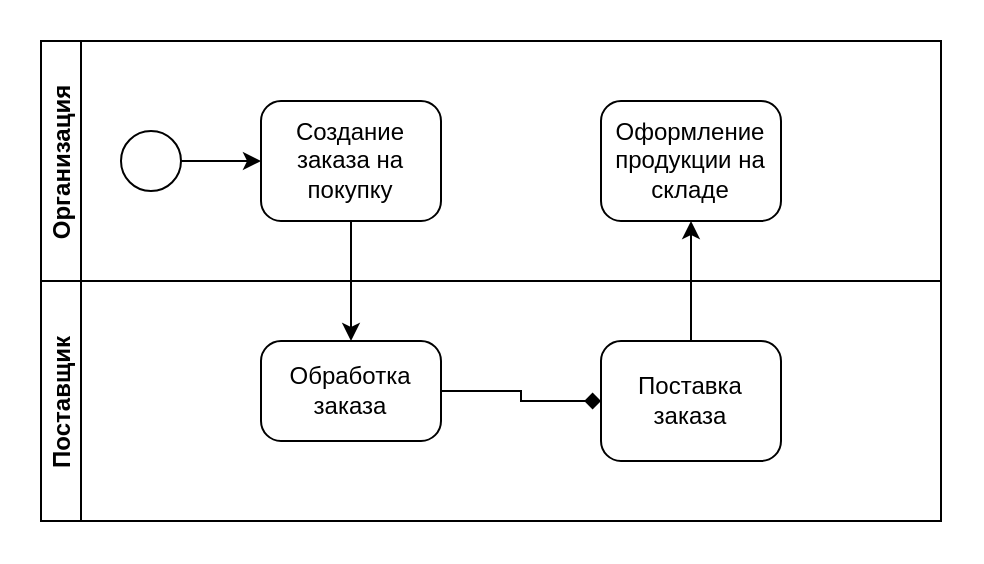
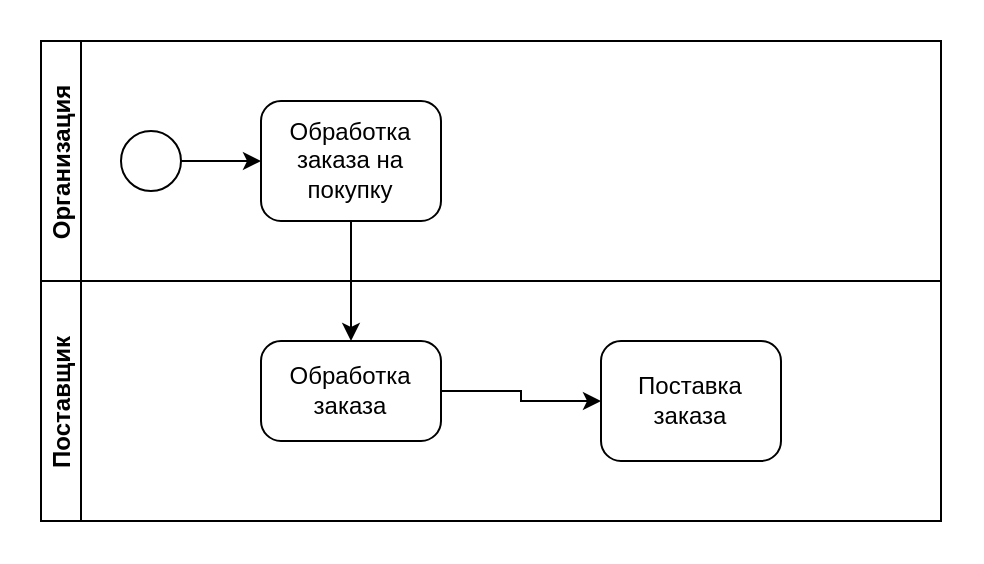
- <mxCell id="5" value="Создание заказа на покупку" style="points=[[0.25,0,0],[0.5,0,0],[0.75,0,0],[1,0.25,0],[1,0.5,0],[1,0.75,0],[0.75,1,0],[0.5,1,0],[0.25,1,0],[0,0.75,0],[0,0.5,0],[0,0.25,0]];shape=mxgraph.bpmn.task;whiteSpace=wrap;rectStyle=rounded;size=10;taskMarker=abstract;" vertex="1" parent="2"><mxGeometry x="110" y="30" width="90" height="60" as="geometry" /></mxCell>
+ <mxCell id="5" value="Обработка заказа на покупку" style="points=[[0.25,0,0],[0.5,0,0],[0.75,0,0],[1,0.25,0],[1,0.5,0],[1,0.75,0],[0.75,1,0],[0.5,1,0],[0.25,1,0],[0,0.75,0],[0,0.5,0],[0,0.25,0]];shape=mxgraph.bpmn.task;whiteSpace=wrap;rectStyle=rounded;size=10;taskMarker=abstract;" vertex="1" parent="2"><mxGeometry x="110" y="30" width="90" height="60" as="geometry" /></mxCell>
- <mxCell id="6" value="Оформление продукции на складе" style="points=[[0.25,0,0],[0.5,0,0],[0.75,0,0],[1,0.25,0],[1,0.5,0],[1,0.75,0],[0.75,1,0],[0.5,1,0],[0.25,1,0],[0,0.75,0],[0,0.5,0],[0,0.25,0]];shape=mxgraph.bpmn.task;whiteSpace=wrap;rectStyle=rounded;size=10;taskMarker=abstract;" vertex="1" parent="2"><mxGeometry x="280" y="30" width="90" height="60" as="geometry" /></mxCell>
- <mxCell id="12" value="" style="edgeStyle=orthogonalEdgeStyle;rounded=0;orthogonalLoop=1;jettySize=auto;html=1;" edge="1" parent="1" source="10" target="6"><mxGeometry relative="1" as="geometry" /></mxCell>
- <mxCell id="8" value="" style="edgeStyle=orthogonalEdgeStyle;rounded=0;orthogonalLoop=1;jettySize=auto;html=1;endArrow=diamond;" edge="1" parent="7" source="9" target="10"><mxGeometry relative="1" as="geometry" /></mxCell>
+ <mxCell id="8" value="" style="edgeStyle=orthogonalEdgeStyle;rounded=0;orthogonalLoop=1;jettySize=auto;html=1;" edge="1" parent="7" source="9" target="10"><mxGeometry relative="1" as="geometry" /></mxCell>
